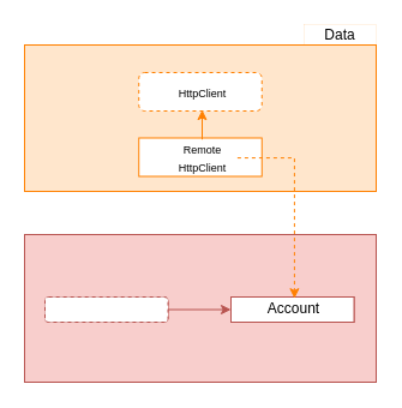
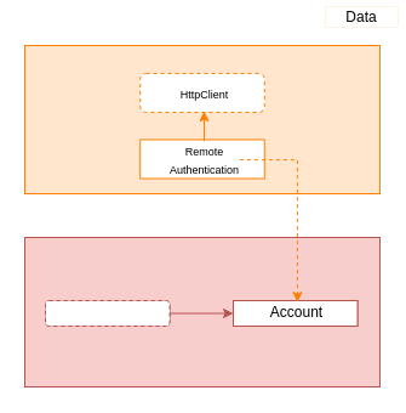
- <mxCell id="3" value="Data" style="text;html=1;strokeColor=#FF8000;fillColor=none;align=center;verticalAlign=middle;whiteSpace=wrap;rounded=0;strokeWidth=0;" vertex="1" parent="1"><mxGeometry x="253" y="20" width="60" height="17" as="geometry" /></mxCell>
+ <mxCell id="3" value="Data" style="text;html=1;strokeColor=#FF8000;fillColor=none;align=center;verticalAlign=middle;whiteSpace=wrap;rounded=0;strokeWidth=0;" vertex="1" parent="1"><mxGeometry x="268" y="5" width="60" height="17" as="geometry" /></mxCell>
- <mxCell id="5" value="&lt;font style=&quot;font-size: 9px;&quot;&gt;Remote HttpClient&lt;/font&gt;" style="text;html=1;strokeColor=none;fillColor=none;align=center;verticalAlign=middle;whiteSpace=wrap;rounded=0;dashed=1;" vertex="1" parent="4"><mxGeometry x="23.47" y="1.24" width="58.67" height="30.76" as="geometry" /></mxCell>
+ <mxCell id="5" value="&lt;font style=&quot;font-size: 9px;&quot;&gt;Remote Authentication&lt;/font&gt;" style="text;html=1;strokeColor=none;fillColor=none;align=center;verticalAlign=middle;whiteSpace=wrap;rounded=0;dashed=1;" vertex="1" parent="4"><mxGeometry x="23.47" y="1.24" width="58.67" height="30.76" as="geometry" /></mxCell>
